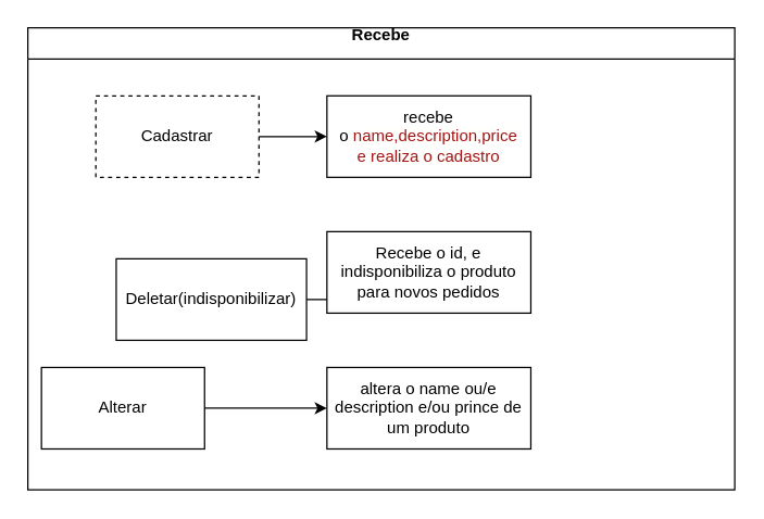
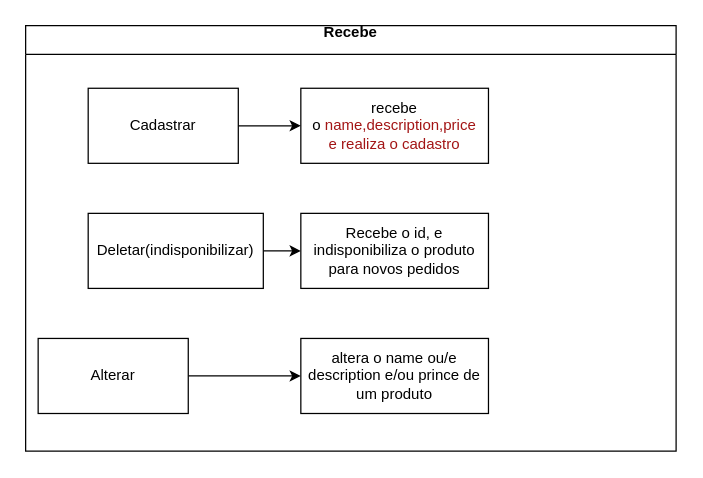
- <mxCell id="3" value="Cadastrar&lt;br&gt;" style="rounded=0;whiteSpace=wrap;html=1;dashed=1;" vertex="1" parent="2"><mxGeometry x="50" y="50" width="120" height="60" as="geometry" /></mxCell>
+ <mxCell id="3" value="Cadastrar&lt;br&gt;" style="rounded=0;whiteSpace=wrap;html=1;" vertex="1" parent="2"><mxGeometry x="50" y="50" width="120" height="60" as="geometry" /></mxCell>
- <mxCell id="5" value="Deletar(indisponibilizar)" style="rounded=0;whiteSpace=wrap;html=1;" vertex="1" parent="2"><mxGeometry x="65" y="170" width="140" height="60" as="geometry" /></mxCell>
+ <mxCell id="5" value="Deletar(indisponibilizar)" style="rounded=0;whiteSpace=wrap;html=1;" vertex="1" parent="2"><mxGeometry x="50" y="150" width="140" height="60" as="geometry" /></mxCell>
